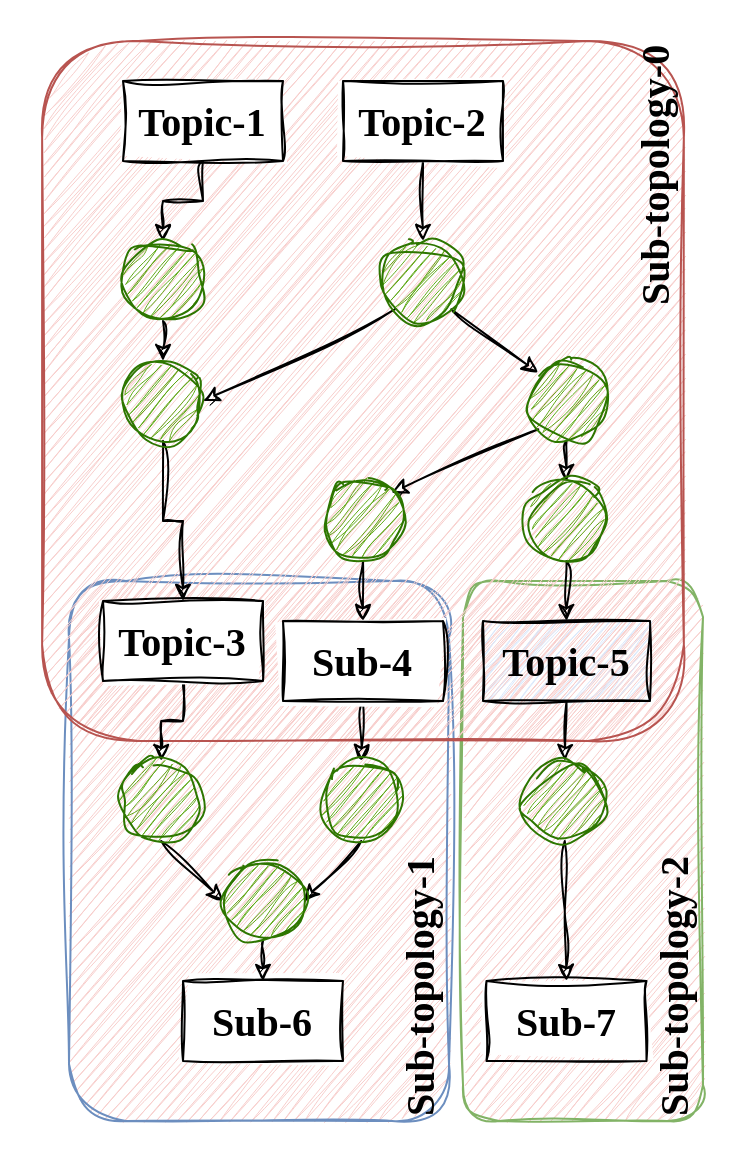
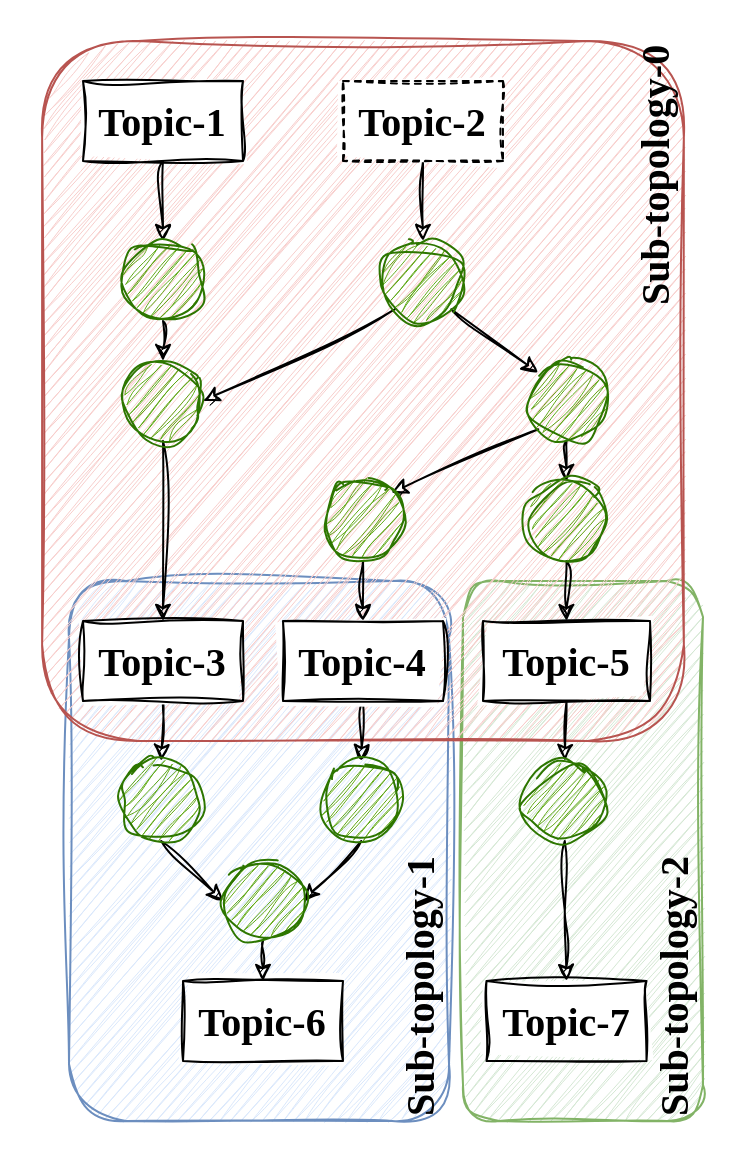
- <mxCell id="6" value="Topic-1" style="rounded=0;whiteSpace=wrap;html=1;sketch=1;hachureGap=4;jiggle=2;curveFitting=1;fontFamily=Architects Daughter;fontSource=https%3A%2F%2Ffonts.googleapis.com%2Fcss%3Ffamily%3DArchitects%2BDaughter;fontSize=20;fontStyle=1" vertex="1" parent="1"><mxGeometry x="61" y="40" width="80" height="40" as="geometry" /></mxCell>
+ <mxCell id="6" value="Topic-1" style="rounded=0;whiteSpace=wrap;html=1;sketch=1;hachureGap=4;jiggle=2;curveFitting=1;fontFamily=Architects Daughter;fontSource=https%3A%2F%2Ffonts.googleapis.com%2Fcss%3Ffamily%3DArchitects%2BDaughter;fontSize=20;fontStyle=1" vertex="1" parent="1"><mxGeometry x="41" y="40" width="80" height="40" as="geometry" /></mxCell>
- <mxCell id="8" value="Topic-2" style="rounded=0;whiteSpace=wrap;html=1;sketch=1;hachureGap=4;jiggle=2;curveFitting=1;fontFamily=Architects Daughter;fontSource=https%3A%2F%2Ffonts.googleapis.com%2Fcss%3Ffamily%3DArchitects%2BDaughter;fontSize=20;fontStyle=1" vertex="1" parent="1"><mxGeometry x="171" y="40" width="80" height="40" as="geometry" /></mxCell>
+ <mxCell id="8" value="Topic-2" style="rounded=0;whiteSpace=wrap;html=1;sketch=1;hachureGap=4;jiggle=2;curveFitting=1;fontFamily=Architects Daughter;fontSource=https%3A%2F%2Ffonts.googleapis.com%2Fcss%3Ffamily%3DArchitects%2BDaughter;fontSize=20;fontStyle=1;dashed=1;" vertex="1" parent="1"><mxGeometry x="171" y="40" width="80" height="40" as="geometry" /></mxCell>
- <mxCell id="15" value="Topic-3" style="rounded=0;whiteSpace=wrap;html=1;sketch=1;hachureGap=4;jiggle=2;curveFitting=1;fontFamily=Architects Daughter;fontSource=https%3A%2F%2Ffonts.googleapis.com%2Fcss%3Ffamily%3DArchitects%2BDaughter;fontSize=20;fontStyle=1" vertex="1" parent="1"><mxGeometry x="51" y="300" width="80" height="40" as="geometry" /></mxCell>
+ <mxCell id="15" value="Topic-3" style="rounded=0;whiteSpace=wrap;html=1;sketch=1;hachureGap=4;jiggle=2;curveFitting=1;fontFamily=Architects Daughter;fontSource=https%3A%2F%2Ffonts.googleapis.com%2Fcss%3Ffamily%3DArchitects%2BDaughter;fontSize=20;fontStyle=1" vertex="1" parent="1"><mxGeometry x="41" y="310" width="80" height="40" as="geometry" /></mxCell>
- <mxCell id="17" value="Sub-4" style="rounded=0;whiteSpace=wrap;html=1;sketch=1;hachureGap=4;jiggle=2;curveFitting=1;fontFamily=Architects Daughter;fontSource=https%3A%2F%2Ffonts.googleapis.com%2Fcss%3Ffamily%3DArchitects%2BDaughter;fontSize=20;fontStyle=1" vertex="1" parent="1"><mxGeometry x="141" y="310" width="80" height="40" as="geometry" /></mxCell>
+ <mxCell id="17" value="Topic-4" style="rounded=0;whiteSpace=wrap;html=1;sketch=1;hachureGap=4;jiggle=2;curveFitting=1;fontFamily=Architects Daughter;fontSource=https%3A%2F%2Ffonts.googleapis.com%2Fcss%3Ffamily%3DArchitects%2BDaughter;fontSize=20;fontStyle=1" vertex="1" parent="1"><mxGeometry x="141" y="310" width="80" height="40" as="geometry" /></mxCell>
- <mxCell id="19" value="Topic-5" style="rounded=0;whiteSpace=wrap;html=1;sketch=1;hachureGap=4;jiggle=2;curveFitting=1;fontFamily=Architects Daughter;fontSource=https%3A%2F%2Ffonts.googleapis.com%2Fcss%3Ffamily%3DArchitects%2BDaughter;fontSize=20;fontStyle=1;fillColor=#dae8fc;" vertex="1" parent="1"><mxGeometry x="241" y="310" width="83.5" height="40" as="geometry" /></mxCell>
+ <mxCell id="19" value="Topic-5" style="rounded=0;whiteSpace=wrap;html=1;sketch=1;hachureGap=4;jiggle=2;curveFitting=1;fontFamily=Architects Daughter;fontSource=https%3A%2F%2Ffonts.googleapis.com%2Fcss%3Ffamily%3DArchitects%2BDaughter;fontSize=20;fontStyle=1" vertex="1" parent="1"><mxGeometry x="241" y="310" width="83.5" height="40" as="geometry" /></mxCell>
- <mxCell id="2" value="&lt;b&gt;Sub-topology-1&lt;/b&gt;" style="rounded=1;whiteSpace=wrap;html=1;sketch=1;hachureGap=4;jiggle=2;curveFitting=1;fontFamily=Architects Daughter;fontSource=https%3A%2F%2Ffonts.googleapis.com%2Fcss%3Ffamily%3DArchitects%2BDaughter;fontSize=20;fillColor=#f8cecc;strokeColor=#6c8ebf;horizontal=0;verticalAlign=bottom;align=left;" vertex="1" parent="1"><mxGeometry x="34" y="290" width="190" height="270" as="geometry" /></mxCell>
+ <mxCell id="2" value="&lt;b&gt;Sub-topology-1&lt;/b&gt;" style="rounded=1;whiteSpace=wrap;html=1;sketch=1;hachureGap=4;jiggle=2;curveFitting=1;fontFamily=Architects Daughter;fontSource=https%3A%2F%2Ffonts.googleapis.com%2Fcss%3Ffamily%3DArchitects%2BDaughter;fontSize=20;fillColor=#dae8fc;strokeColor=#6c8ebf;horizontal=0;verticalAlign=bottom;align=left;" vertex="1" parent="1"><mxGeometry x="34" y="290" width="190" height="270" as="geometry" /></mxCell>
- <mxCell id="3" value="&lt;b&gt;Sub-topology-2&lt;/b&gt;" style="rounded=1;whiteSpace=wrap;html=1;sketch=1;hachureGap=4;jiggle=2;curveFitting=1;fontFamily=Architects Daughter;fontSource=https%3A%2F%2Ffonts.googleapis.com%2Fcss%3Ffamily%3DArchitects%2BDaughter;fontSize=20;fillColor=#f8cecc;strokeColor=#82b366;horizontal=0;verticalAlign=bottom;align=left;" vertex="1" parent="1"><mxGeometry x="231" y="290" width="120" height="270" as="geometry" /></mxCell>
+ <mxCell id="3" value="&lt;b&gt;Sub-topology-2&lt;/b&gt;" style="rounded=1;whiteSpace=wrap;html=1;sketch=1;hachureGap=4;jiggle=2;curveFitting=1;fontFamily=Architects Daughter;fontSource=https%3A%2F%2Ffonts.googleapis.com%2Fcss%3Ffamily%3DArchitects%2BDaughter;fontSize=20;fillColor=#d5e8d4;strokeColor=#82b366;horizontal=0;verticalAlign=bottom;align=left;" vertex="1" parent="1"><mxGeometry x="231" y="290" width="120" height="270" as="geometry" /></mxCell>
- <mxCell id="35" value="Sub-6" style="rounded=0;whiteSpace=wrap;html=1;sketch=1;hachureGap=4;jiggle=2;curveFitting=1;fontFamily=Architects Daughter;fontSource=https%3A%2F%2Ffonts.googleapis.com%2Fcss%3Ffamily%3DArchitects%2BDaughter;fontSize=20;fontStyle=1" vertex="1" parent="1"><mxGeometry x="91" y="490" width="80" height="40" as="geometry" /></mxCell>
+ <mxCell id="35" value="Topic-6" style="rounded=0;whiteSpace=wrap;html=1;sketch=1;hachureGap=4;jiggle=2;curveFitting=1;fontFamily=Architects Daughter;fontSource=https%3A%2F%2Ffonts.googleapis.com%2Fcss%3Ffamily%3DArchitects%2BDaughter;fontSize=20;fontStyle=1" vertex="1" parent="1"><mxGeometry x="91" y="490" width="80" height="40" as="geometry" /></mxCell>
- <mxCell id="36" value="Sub-7" style="rounded=0;whiteSpace=wrap;html=1;sketch=1;hachureGap=4;jiggle=2;curveFitting=1;fontFamily=Architects Daughter;fontSource=https%3A%2F%2Ffonts.googleapis.com%2Fcss%3Ffamily%3DArchitects%2BDaughter;fontSize=20;fontStyle=1" vertex="1" parent="1"><mxGeometry x="242.75" y="490" width="80" height="40" as="geometry" /></mxCell>
+ <mxCell id="36" value="Topic-7" style="rounded=0;whiteSpace=wrap;html=1;sketch=1;hachureGap=4;jiggle=2;curveFitting=1;fontFamily=Architects Daughter;fontSource=https%3A%2F%2Ffonts.googleapis.com%2Fcss%3Ffamily%3DArchitects%2BDaughter;fontSize=20;fontStyle=1" vertex="1" parent="1"><mxGeometry x="242.75" y="490" width="80" height="40" as="geometry" /></mxCell>
